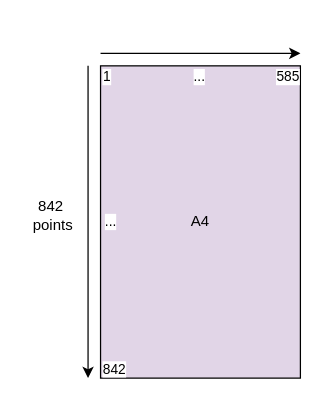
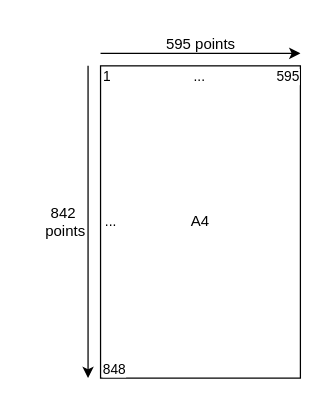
+ <mxCell id="3" value="&lt;font color=&quot;#000000&quot;&gt;595 points&lt;/font&gt;" style="text;html=1;align=center;verticalAlign=middle;resizable=0;points=[];autosize=1;" vertex="1" parent="1"><mxGeometry x="120" y="20" width="80" height="30" as="geometry" /></mxCell>
- <mxCell id="5" value="585" style="edgeLabel;html=1;align=center;verticalAlign=middle;resizable=0;points=[];labelBackgroundColor=#FFFFFF;fontColor=#000000;" vertex="1" connectable="0" parent="1"><mxGeometry x="247" y="71" as="geometry"><mxPoint x="-18" y="-11" as="offset" /></mxGeometry></mxCell>
+ <mxCell id="5" value="595" style="edgeLabel;html=1;align=center;verticalAlign=middle;resizable=0;points=[];labelBackgroundColor=#FFFFFF;fontColor=#000000;" vertex="1" connectable="0" parent="1"><mxGeometry x="247" y="71" as="geometry"><mxPoint x="-18" y="-11" as="offset" /></mxGeometry></mxCell>
- <mxCell id="11" value="&lt;font color=&quot;#000000&quot;&gt;842&lt;br&gt;&amp;nbsp;points&lt;/font&gt;" style="text;html=1;align=center;verticalAlign=middle;resizable=0;points=[];autosize=1;" vertex="1" parent="1"><mxGeometry x="10" y="152" width="60" height="40" as="geometry" /></mxCell>
+ <mxCell id="11" value="&lt;font color=&quot;#000000&quot;&gt;842&lt;br&gt;&amp;nbsp;points&lt;/font&gt;" style="text;html=1;align=center;verticalAlign=middle;resizable=0;points=[];autosize=1;" vertex="1" parent="1"><mxGeometry x="20" y="157" width="60" height="40" as="geometry" /></mxCell>
- <mxCell id="2" value="&lt;font color=&quot;#000000&quot;&gt;A4&lt;/font&gt;" style="rounded=0;whiteSpace=wrap;html=1;fillColor=#e1d5e7;strokeColor=#000000;" vertex="1" parent="1"><mxGeometry x="80" y="52" width="160" height="250" as="geometry" /></mxCell>
+ <mxCell id="2" value="&lt;font color=&quot;#000000&quot;&gt;A4&lt;/font&gt;" style="rounded=0;whiteSpace=wrap;html=1;fillColor=#FFFFFF;strokeColor=#000000;" vertex="1" parent="1"><mxGeometry x="80" y="52" width="160" height="250" as="geometry" /></mxCell>
- <mxCell id="6" value="842" style="edgeLabel;html=1;align=center;verticalAlign=middle;resizable=0;points=[];labelBackgroundColor=#FFFFFF;fontColor=#000000;" vertex="1" connectable="0" parent="1"><mxGeometry x="108" y="305" as="geometry"><mxPoint x="-18" y="-11" as="offset" /></mxGeometry></mxCell>
+ <mxCell id="6" value="848" style="edgeLabel;html=1;align=center;verticalAlign=middle;resizable=0;points=[];labelBackgroundColor=#FFFFFF;fontColor=#000000;" vertex="1" connectable="0" parent="1"><mxGeometry x="108" y="305" as="geometry"><mxPoint x="-18" y="-11" as="offset" /></mxGeometry></mxCell>
